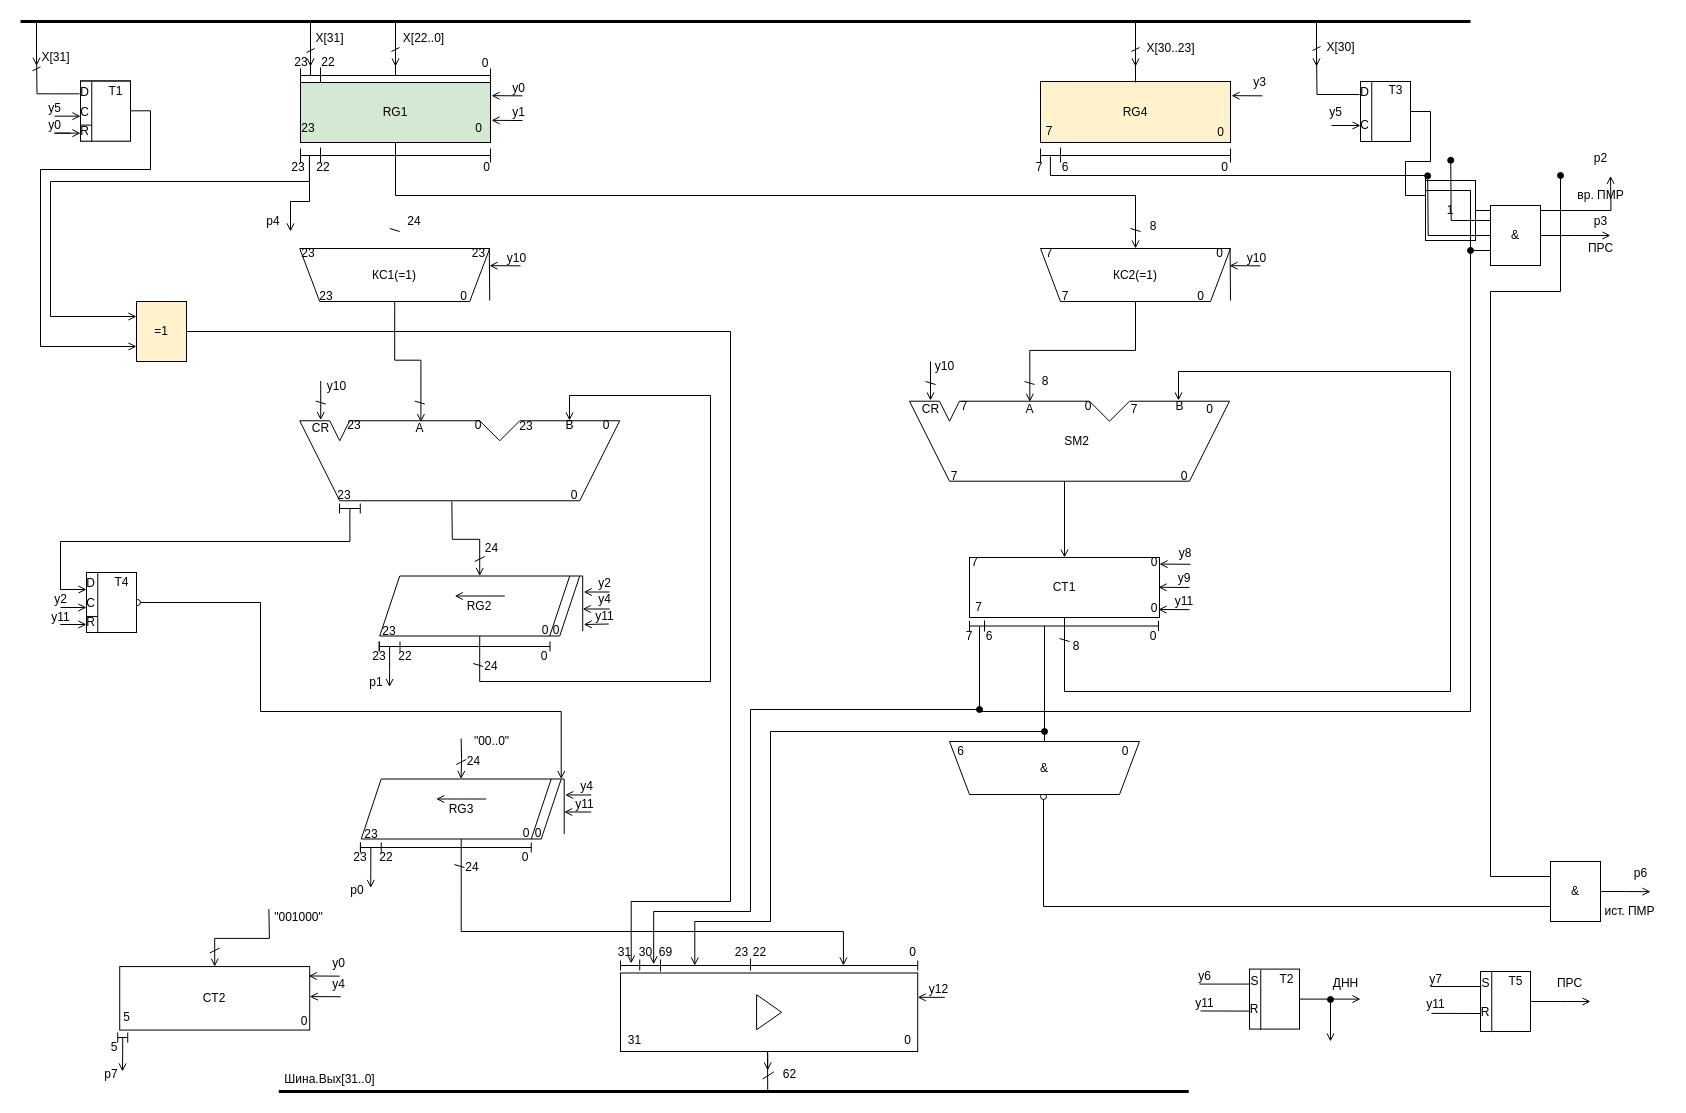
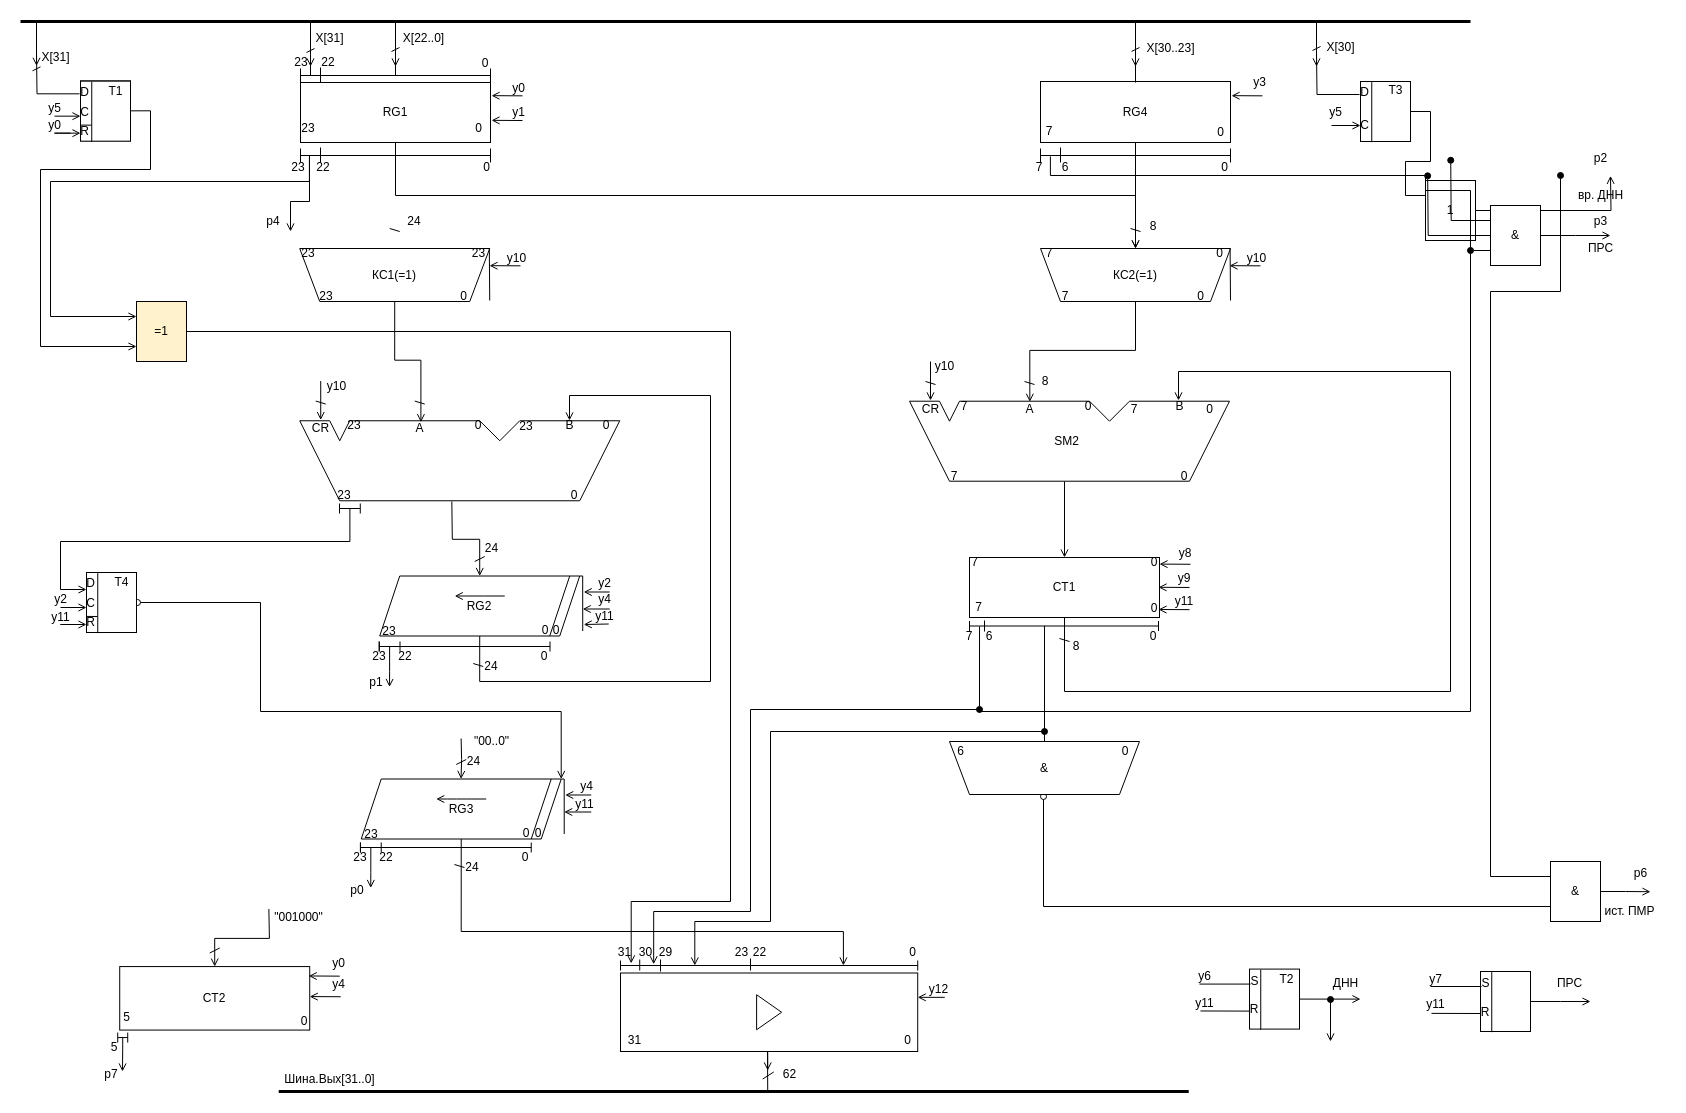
- <mxCell id="32" value="RG4" style="rounded=0;whiteSpace=wrap;html=1;fontSize=12;fillColor=#fff2cc;" parent="1" vertex="1"><mxGeometry x="1040" y="81" width="190" height="61" as="geometry" /></mxCell>
+ <mxCell id="32" value="RG4" style="rounded=0;whiteSpace=wrap;html=1;fontSize=12;" parent="1" vertex="1"><mxGeometry x="1040" y="81" width="190" height="61" as="geometry" /></mxCell>
- <mxCell id="15" value="RG1" style="rounded=0;whiteSpace=wrap;html=1;fontSize=12;fillColor=#d5e8d4;" parent="1" vertex="1"><mxGeometry x="300" y="82" width="190" height="60" as="geometry" /></mxCell>
+ <mxCell id="15" value="RG1" style="rounded=0;whiteSpace=wrap;html=1;fontSize=12;" parent="1" vertex="1"><mxGeometry x="300" y="82" width="190" height="60" as="geometry" /></mxCell>
+ <mxCell id="53" style="edgeStyle=orthogonalEdgeStyle;rounded=0;orthogonalLoop=1;jettySize=auto;html=1;exitX=0.5;exitY=1;exitDx=0;exitDy=0;startArrow=none;startFill=0;endArrow=open;endFill=0;endSize=6;strokeWidth=1;fontSize=12;entryX=0.5;entryY=1;entryDx=0;entryDy=0;" parent="1" source="32" target="55" edge="1"><mxGeometry relative="1" as="geometry"><mxPoint x="1130" y="241" as="targetPoint" /><mxPoint x="1075" y="201" as="sourcePoint" /></mxGeometry></mxCell>
- <mxCell id="293" value="вр. ПМР" style="text;html=1;align=center;verticalAlign=middle;resizable=0;points=[];autosize=1;fontSize=12;" parent="1" vertex="1"><mxGeometry x="1570" y="185" width="60" height="20" as="geometry" /></mxCell>
+ <mxCell id="293" value="вр. ДНН" style="text;html=1;align=center;verticalAlign=middle;resizable=0;points=[];autosize=1;fontSize=12;" parent="1" vertex="1"><mxGeometry x="1570" y="185" width="60" height="20" as="geometry" /></mxCell>
- <mxCell id="95" value="SM2" style="text;html=1;align=center;verticalAlign=middle;resizable=0;points=[];autosize=1;fontSize=12;" parent="1" vertex="1"><mxGeometry x="1056" y="431" width="40" height="20" as="geometry" /></mxCell>
+ <mxCell id="95" value="SM2" style="text;html=1;align=center;verticalAlign=middle;resizable=0;points=[];autosize=1;fontSize=12;" parent="1" vertex="1"><mxGeometry x="1046" y="431" width="40" height="20" as="geometry" /></mxCell>
- <mxCell id="262" value="69" style="text;html=1;align=center;verticalAlign=middle;resizable=0;points=[];autosize=1;fontSize=12;" parent="1" vertex="1"><mxGeometry x="650" y="942" width="30" height="20" as="geometry" /></mxCell>
+ <mxCell id="262" value="29" style="text;html=1;align=center;verticalAlign=middle;resizable=0;points=[];autosize=1;fontSize=12;" parent="1" vertex="1"><mxGeometry x="650" y="942" width="30" height="20" as="geometry" /></mxCell>
- <mxCell id="5" value="T5" style="text;html=1;align=center;verticalAlign=middle;resizable=0;points=[];autosize=1;fontSize=12;" parent="1" vertex="1"><mxGeometry x="1500" y="971" width="30" height="20" as="geometry" /></mxCell>
